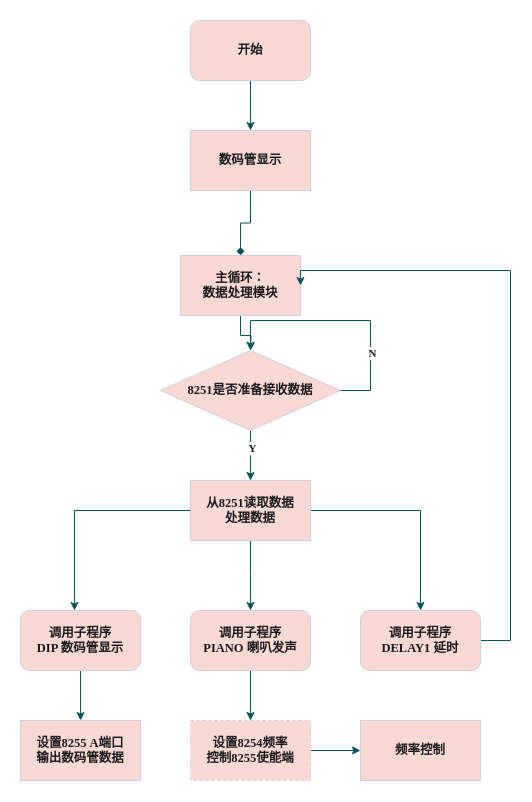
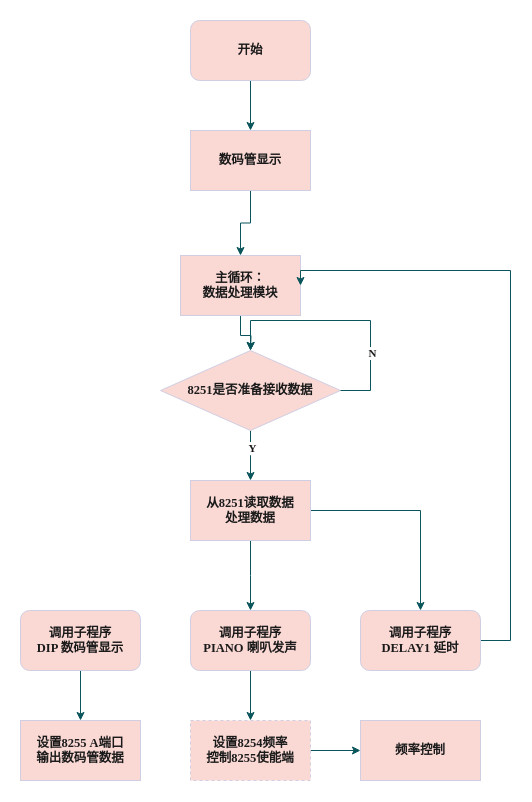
- <mxCell id="4" value="" style="edgeStyle=orthogonalEdgeStyle;rounded=0;orthogonalLoop=1;jettySize=auto;html=1;fontSize=12.5;fontStyle=1;fontFamily=Comic Sans MS;labelBackgroundColor=none;strokeColor=#09555B;fontColor=default;endArrow=diamond;" edge="1" parent="1" source="5" target="7"><mxGeometry relative="1" as="geometry" /></mxCell>
+ <mxCell id="4" value="" style="edgeStyle=orthogonalEdgeStyle;rounded=0;orthogonalLoop=1;jettySize=auto;html=1;fontSize=12.5;fontStyle=1;fontFamily=Comic Sans MS;labelBackgroundColor=none;strokeColor=#09555B;fontColor=default;" edge="1" parent="1" source="5" target="7"><mxGeometry relative="1" as="geometry" /></mxCell>
- <mxCell id="23" style="edgeStyle=orthogonalEdgeStyle;rounded=0;orthogonalLoop=1;jettySize=auto;html=1;entryX=0.45;entryY=0;entryDx=0;entryDy=0;entryPerimeter=0;fontSize=12.5;fontStyle=1;fontFamily=Comic Sans MS;labelBackgroundColor=none;strokeColor=#09555B;fontColor=default;" edge="1" parent="1" source="16" target="18"><mxGeometry relative="1" as="geometry" /></mxCell>
